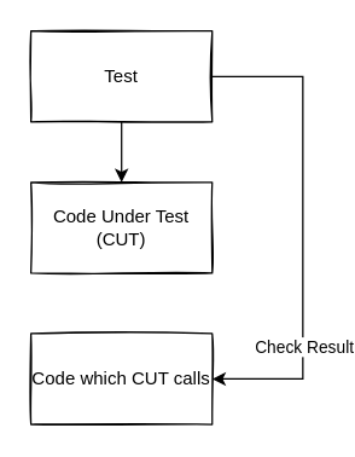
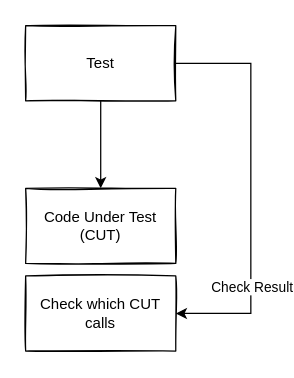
- <mxCell id="6" value="Code Under Test&lt;br&gt;(CUT)" style="rounded=0;whiteSpace=wrap;html=1;sketch=1;" parent="1" vertex="1"><mxGeometry x="20" y="120" width="120" height="60" as="geometry" /></mxCell>
+ <mxCell id="6" value="Code Under Test&lt;br&gt;(CUT)" style="rounded=0;whiteSpace=wrap;html=1;sketch=1;" parent="1" vertex="1"><mxGeometry x="20" y="150" width="120" height="60" as="geometry" /></mxCell>
- <mxCell id="7" value="Code which CUT calls" style="rounded=0;whiteSpace=wrap;html=1;sketch=1;" parent="1" vertex="1"><mxGeometry x="20" y="220" width="120" height="60" as="geometry" /></mxCell>
+ <mxCell id="7" value="Check which CUT calls" style="rounded=0;whiteSpace=wrap;html=1;sketch=1;" parent="1" vertex="1"><mxGeometry x="20" y="220" width="120" height="60" as="geometry" /></mxCell>
